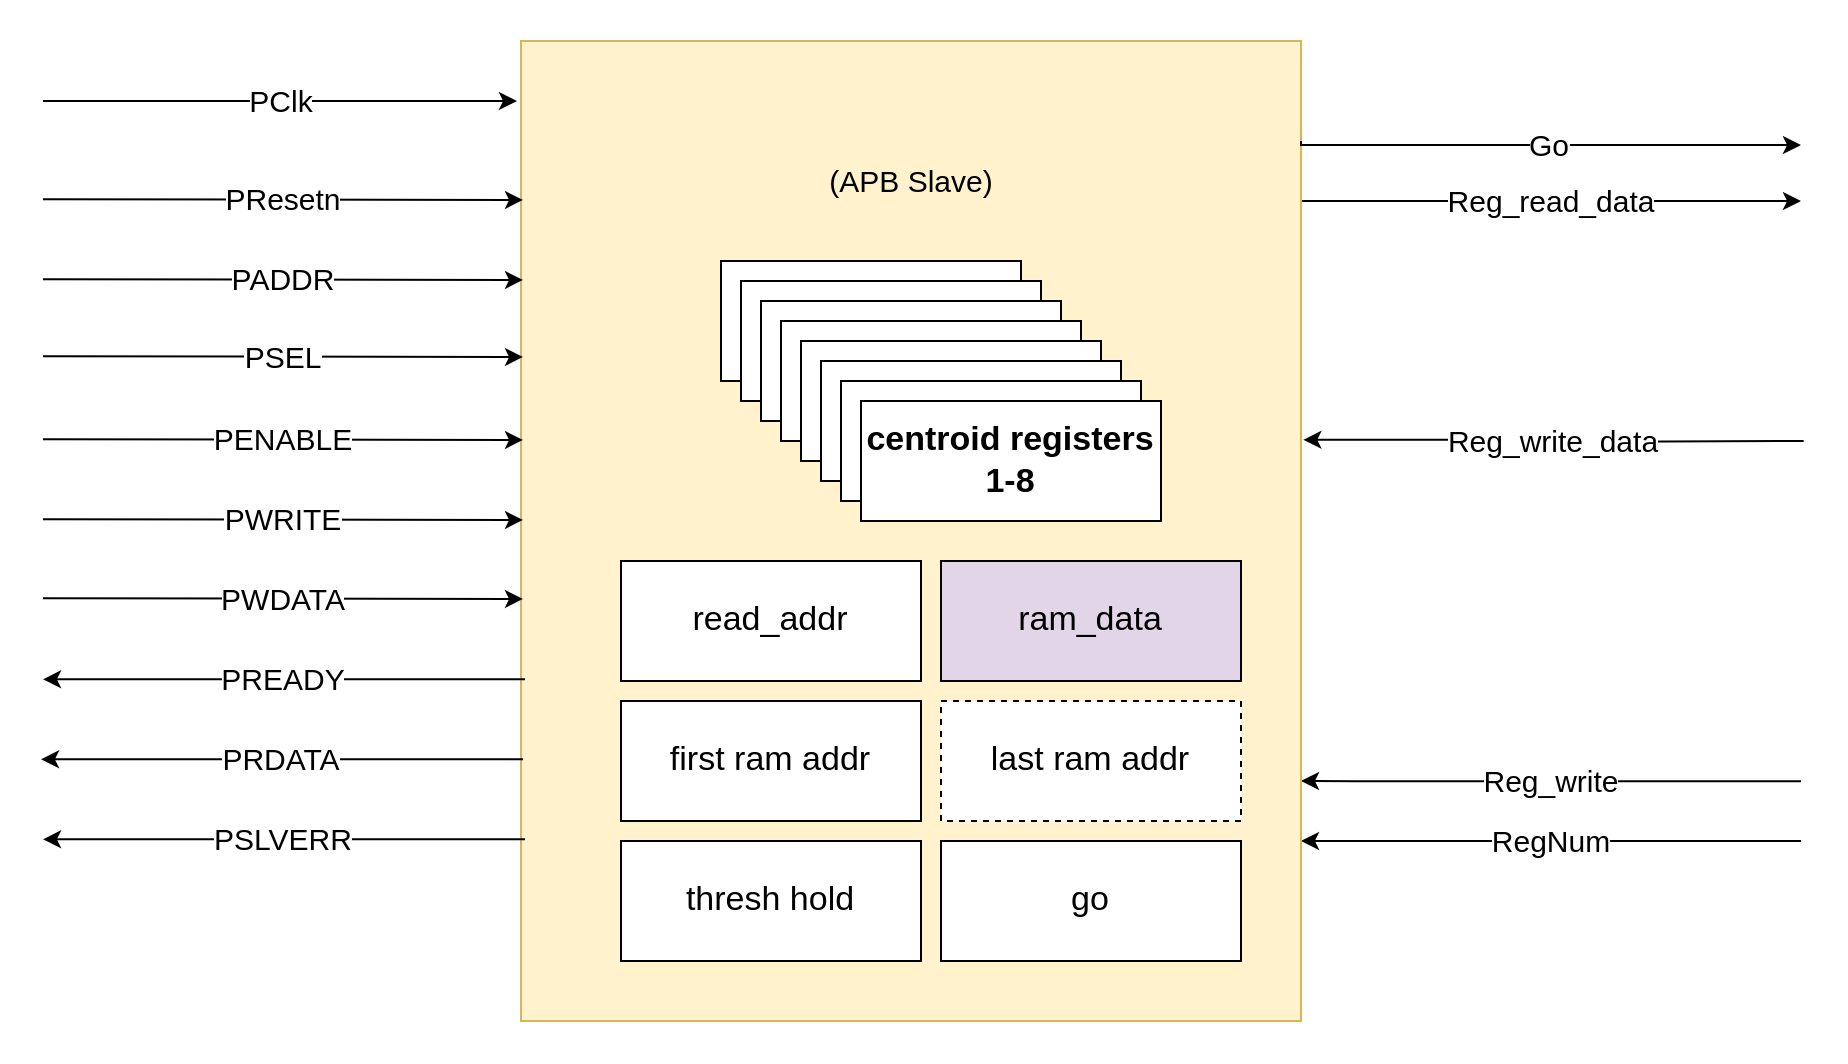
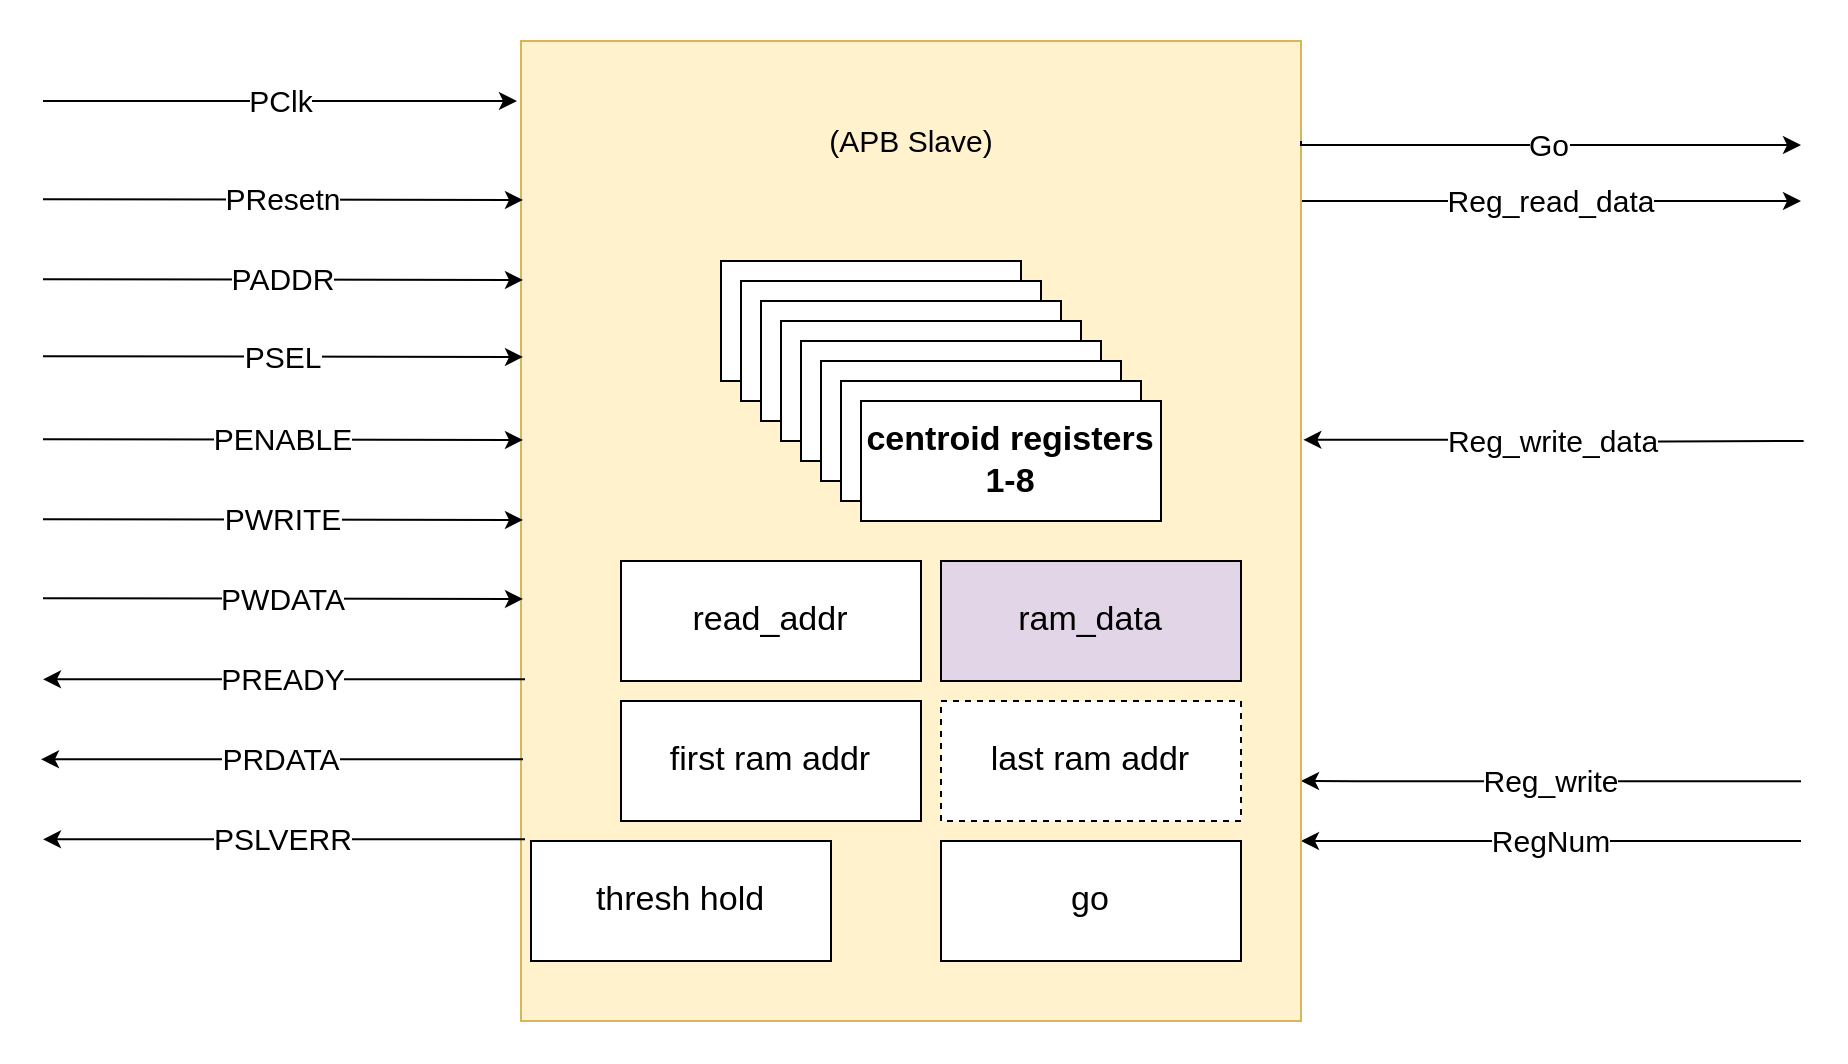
- <mxCell id="17" value="(APB Slave)" style="text;html=1;strokeColor=none;fillColor=none;align=center;verticalAlign=middle;whiteSpace=wrap;rounded=0;fontSize=15;fontColor=#000000;" vertex="1" parent="1"><mxGeometry x="409.5" y="80" width="91" height="20" as="geometry" /></mxCell>
+ <mxCell id="17" value="(APB Slave)" style="text;html=1;strokeColor=none;fillColor=none;align=center;verticalAlign=middle;whiteSpace=wrap;rounded=0;fontSize=15;fontColor=#000000;" vertex="1" parent="1"><mxGeometry x="409.5" y="60" width="91" height="20" as="geometry" /></mxCell>
- <mxCell id="30" value="&lt;font style=&quot;font-size: 17px&quot;&gt;thresh hold&lt;/font&gt;" style="rounded=0;whiteSpace=wrap;html=1;" vertex="1" parent="1"><mxGeometry x="310" y="420" width="150" height="60" as="geometry" /></mxCell>
+ <mxCell id="30" value="&lt;font style=&quot;font-size: 17px&quot;&gt;thresh hold&lt;/font&gt;" style="rounded=0;whiteSpace=wrap;html=1;" vertex="1" parent="1"><mxGeometry x="265" y="420" width="150" height="60" as="geometry" /></mxCell>
